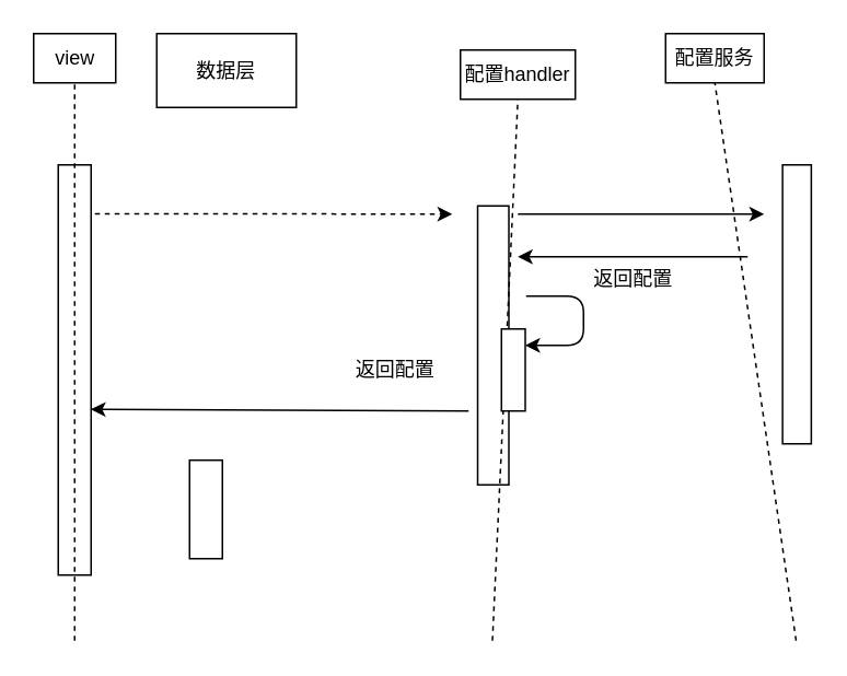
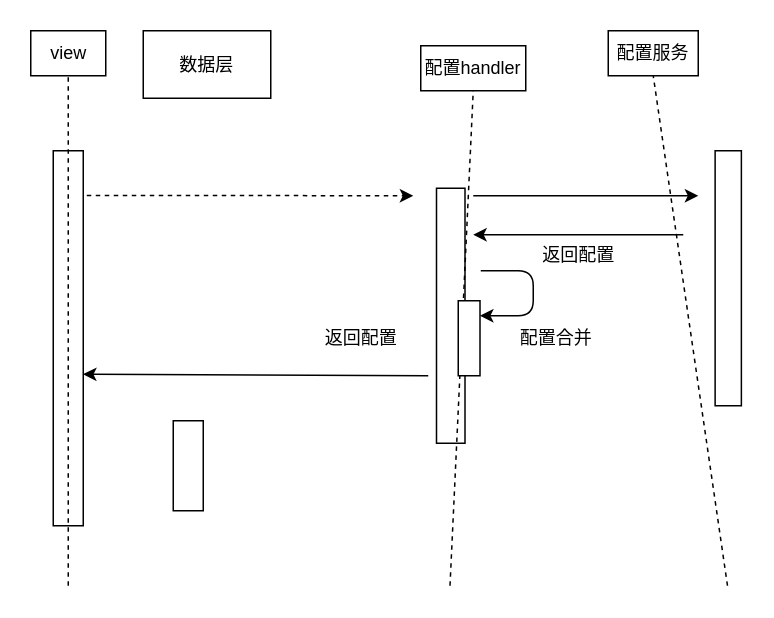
+ <mxCell id="19" value="配置合并" style="text;html=1;align=center;verticalAlign=middle;resizable=0;points=[];autosize=1;strokeColor=none;fillColor=none;" parent="1" vertex="1"><mxGeometry x="335" y="210" width="70" height="30" as="geometry" /></mxCell>
